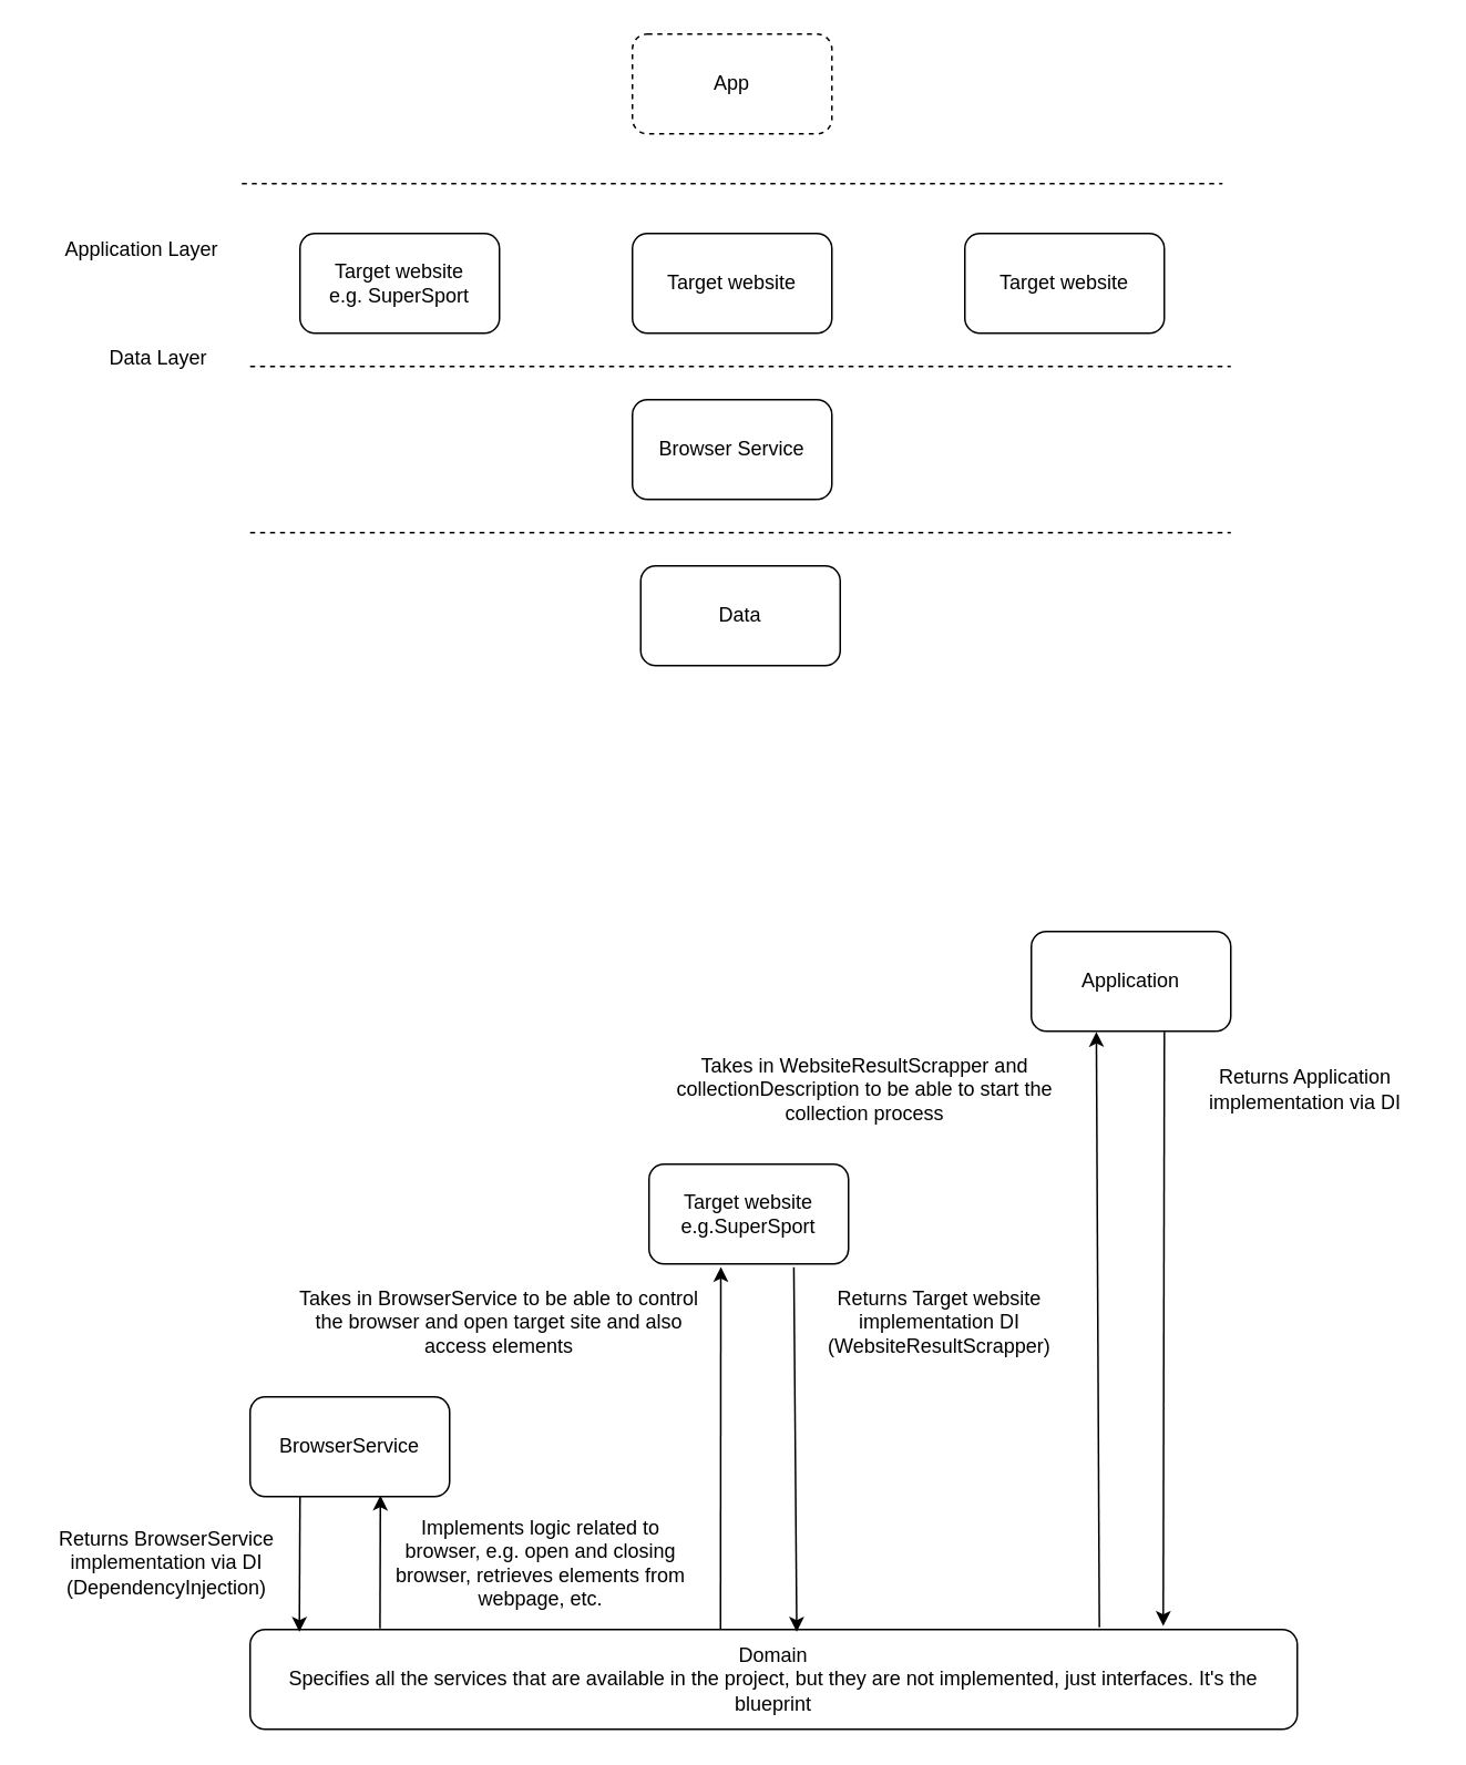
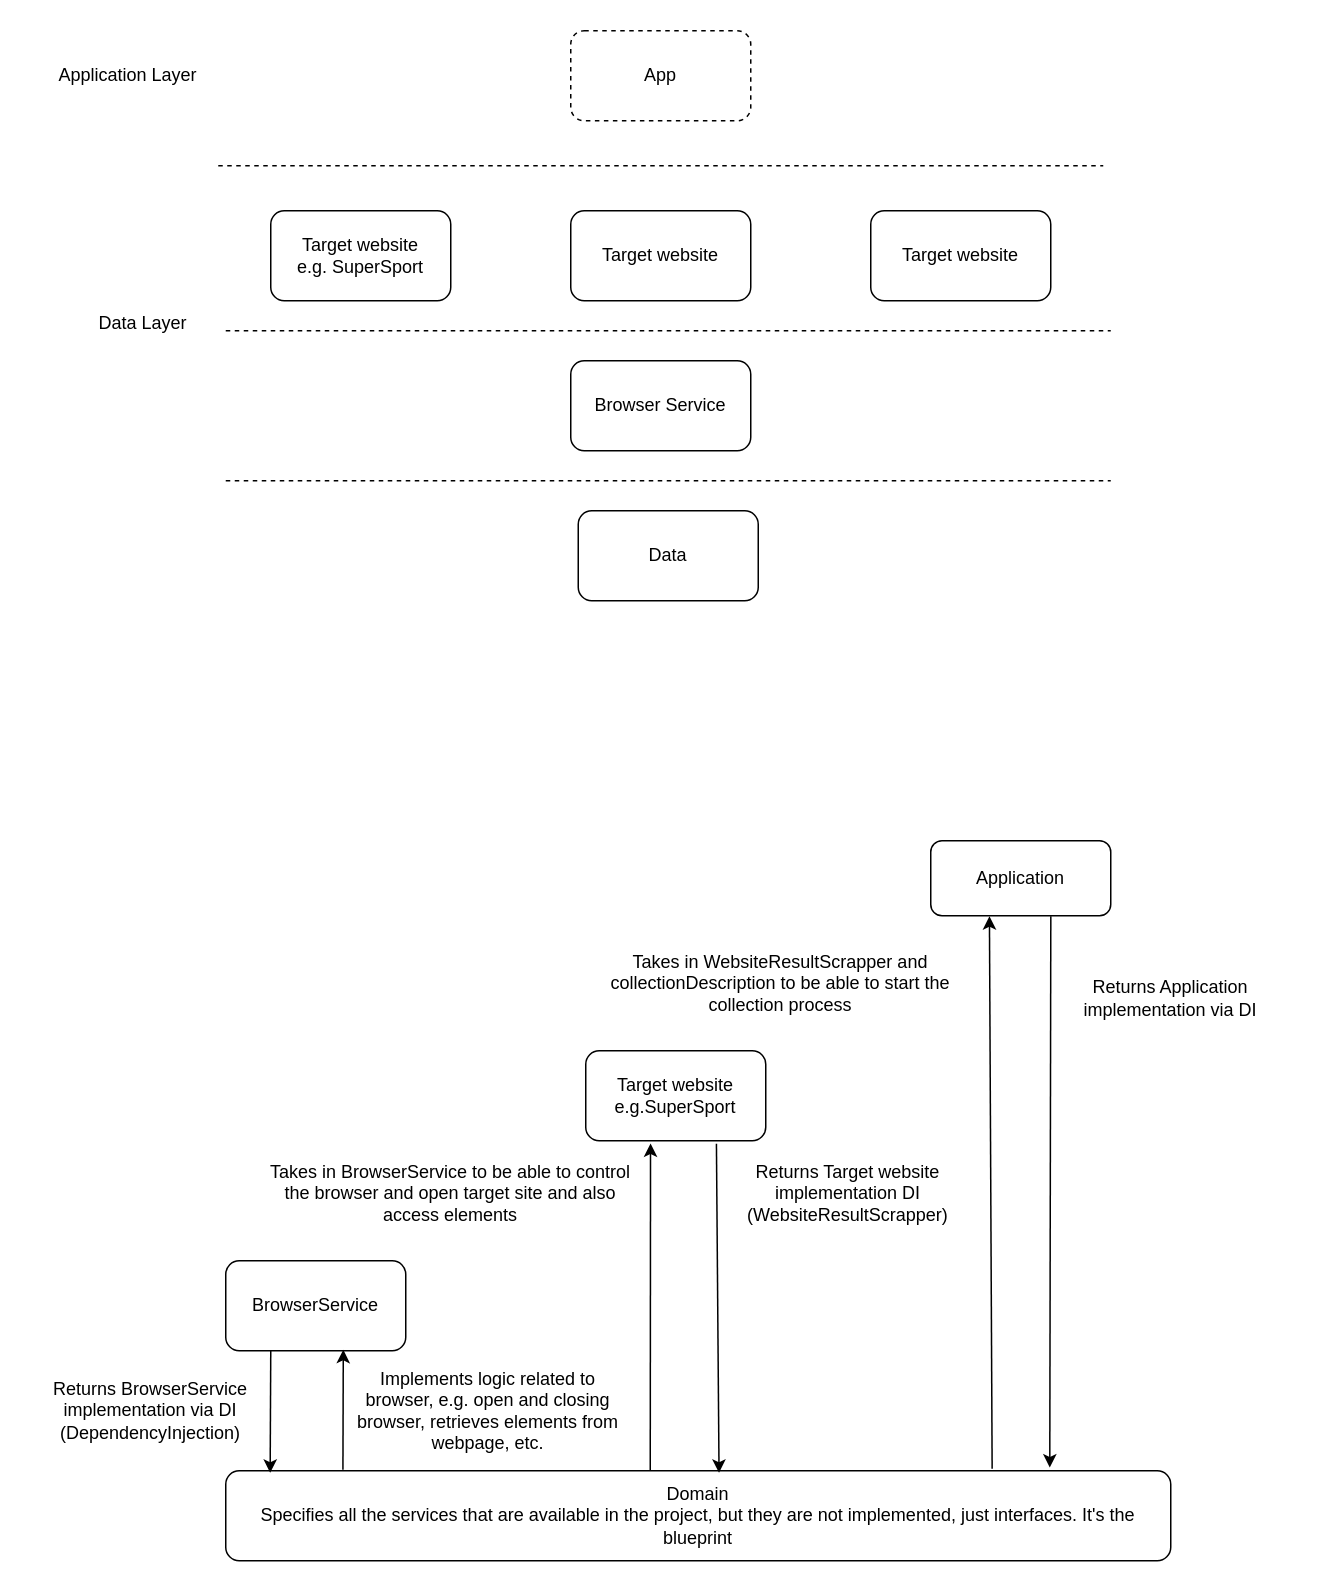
- <mxCell id="12" value="Application Layer" style="text;html=1;strokeColor=none;fillColor=none;align=center;verticalAlign=middle;whiteSpace=wrap;rounded=0;" vertex="1" parent="1"><mxGeometry x="30" y="135" width="110" height="30" as="geometry" /></mxCell>
+ <mxCell id="12" value="Application Layer" style="text;html=1;strokeColor=none;fillColor=none;align=center;verticalAlign=middle;whiteSpace=wrap;rounded=0;" vertex="1" parent="1"><mxGeometry x="30" y="35" width="110" height="30" as="geometry" /></mxCell>
- <mxCell id="24" value="Application" style="rounded=1;whiteSpace=wrap;html=1;" vertex="1" parent="1"><mxGeometry x="620" y="560" width="120" height="60" as="geometry" /></mxCell>
+ <mxCell id="24" value="Application" style="rounded=1;whiteSpace=wrap;html=1;" vertex="1" parent="1"><mxGeometry x="620" y="560" width="120" height="50" as="geometry" /></mxCell>
- <mxCell id="28" value="Returns Application implementation via DI" style="text;html=1;strokeColor=none;fillColor=none;align=center;verticalAlign=middle;whiteSpace=wrap;rounded=0;" vertex="1" parent="1"><mxGeometry x="710" y="640" width="150" height="30" as="geometry" /></mxCell>
+ <mxCell id="28" value="Returns Application implementation via DI" style="text;html=1;strokeColor=none;fillColor=none;align=center;verticalAlign=middle;whiteSpace=wrap;rounded=0;" vertex="1" parent="1"><mxGeometry x="705" y="650" width="150" height="30" as="geometry" /></mxCell>
